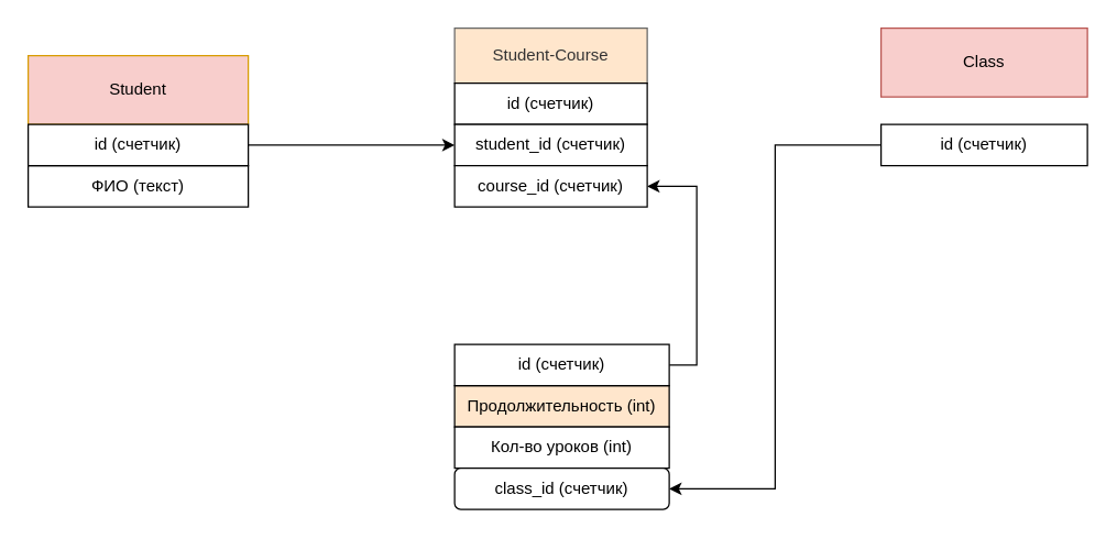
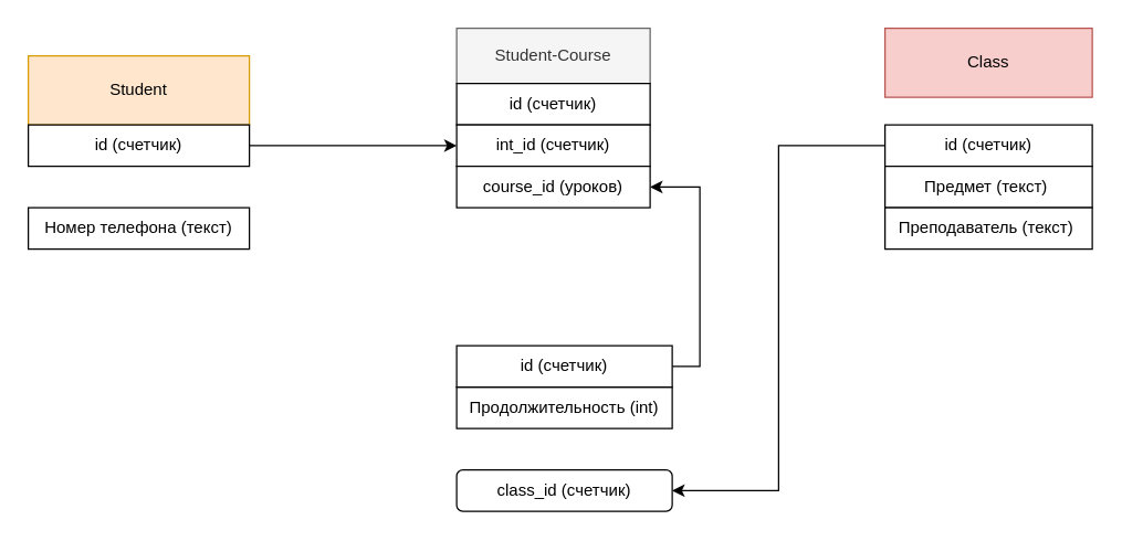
- <mxCell id="16" value="Student-Course" style="rounded=0;whiteSpace=wrap;html=1;fillColor=#ffe6cc;fontColor=#333333;strokeColor=#666666;" vertex="1" parent="1"><mxGeometry x="330" y="20" width="140" height="40" as="geometry" /></mxCell>
+ <mxCell id="16" value="Student-Course" style="rounded=0;whiteSpace=wrap;html=1;fillColor=#f5f5f5;fontColor=#333333;strokeColor=#666666;" vertex="1" parent="1"><mxGeometry x="330" y="20" width="140" height="40" as="geometry" /></mxCell>
- <mxCell id="2" value="Student" style="rounded=0;whiteSpace=wrap;html=1;fillColor=#f8cecc;strokeColor=#d79b00;" vertex="1" parent="1"><mxGeometry x="20" y="40" width="160" height="50" as="geometry" /></mxCell>
+ <mxCell id="2" value="Student" style="rounded=0;whiteSpace=wrap;html=1;fillColor=#ffe6cc;strokeColor=#d79b00;" vertex="1" parent="1"><mxGeometry x="20" y="40" width="160" height="50" as="geometry" /></mxCell>
- <mxCell id="18" value="student_id (счетчик)" style="rounded=0;whiteSpace=wrap;html=1;" vertex="1" parent="1"><mxGeometry x="330" y="90" width="140" height="30" as="geometry" /></mxCell>
+ <mxCell id="18" value="int_id (счетчик)" style="rounded=0;whiteSpace=wrap;html=1;" vertex="1" parent="1"><mxGeometry x="330" y="90" width="140" height="30" as="geometry" /></mxCell>
- <mxCell id="3" value="ФИО (текст)" style="rounded=0;whiteSpace=wrap;html=1;" vertex="1" parent="1"><mxGeometry x="20" y="120" width="160" height="30" as="geometry" /></mxCell>
- <mxCell id="19" value="сourse_id (счетчик)" style="rounded=0;whiteSpace=wrap;html=1;" vertex="1" parent="1"><mxGeometry x="330" y="120" width="140" height="30" as="geometry" /></mxCell>
+ <mxCell id="19" value="сourse_id (уроков)" style="rounded=0;whiteSpace=wrap;html=1;" vertex="1" parent="1"><mxGeometry x="330" y="120" width="140" height="30" as="geometry" /></mxCell>
+ <mxCell id="10" value="Предмет (текст)&amp;nbsp;" style="rounded=0;whiteSpace=wrap;html=1;" vertex="1" parent="1"><mxGeometry x="640" y="120" width="150" height="30" as="geometry" /></mxCell>
+ <mxCell id="4" value="Номер телефона (текст)" style="rounded=0;whiteSpace=wrap;html=1;" vertex="1" parent="1"><mxGeometry x="20" y="150" width="160" height="30" as="geometry" /></mxCell>
+ <mxCell id="11" value="Преподаватель (текст)&amp;nbsp;" style="rounded=0;whiteSpace=wrap;html=1;" vertex="1" parent="1"><mxGeometry x="640" y="150" width="150" height="30" as="geometry" /></mxCell>
- <mxCell id="12" value="Продолжительность (int)" style="rounded=0;whiteSpace=wrap;html=1;fillColor=#ffe6cc;" vertex="1" parent="1"><mxGeometry x="330" y="280" width="156" height="30" as="geometry" /></mxCell>
+ <mxCell id="12" value="Продолжительность (int)" style="rounded=0;whiteSpace=wrap;html=1;" vertex="1" parent="1"><mxGeometry x="330" y="280" width="156" height="30" as="geometry" /></mxCell>
- <mxCell id="13" value="Кол-во уроков (int)" style="rounded=0;whiteSpace=wrap;html=1;" vertex="1" parent="1"><mxGeometry x="330" y="310" width="156" height="30" as="geometry" /></mxCell>
